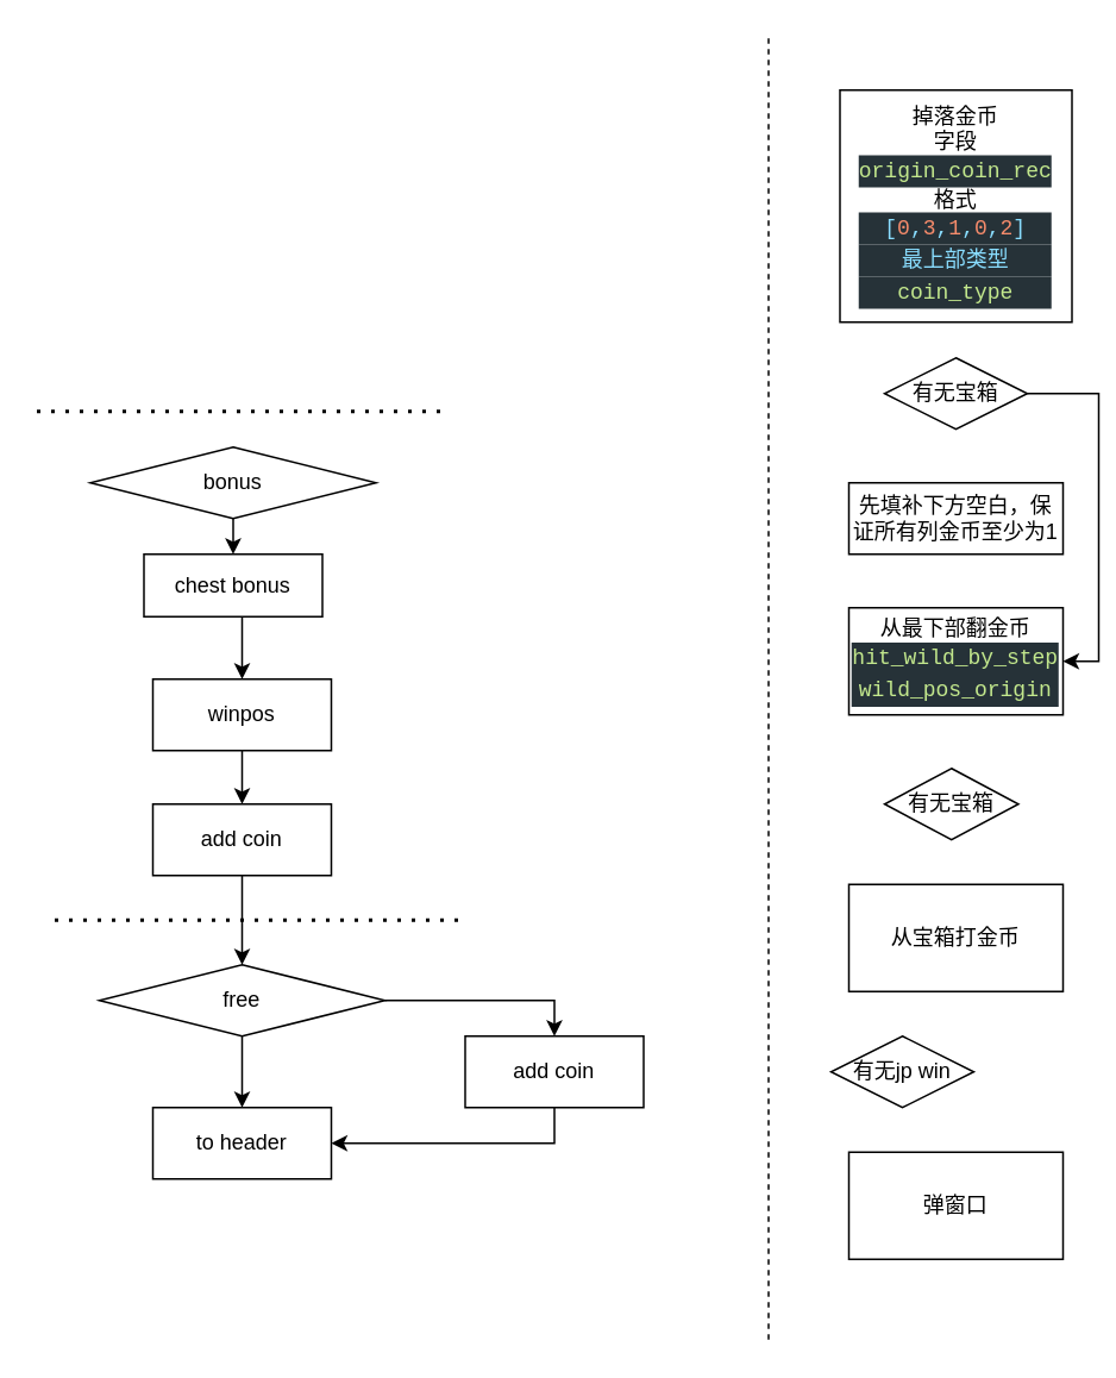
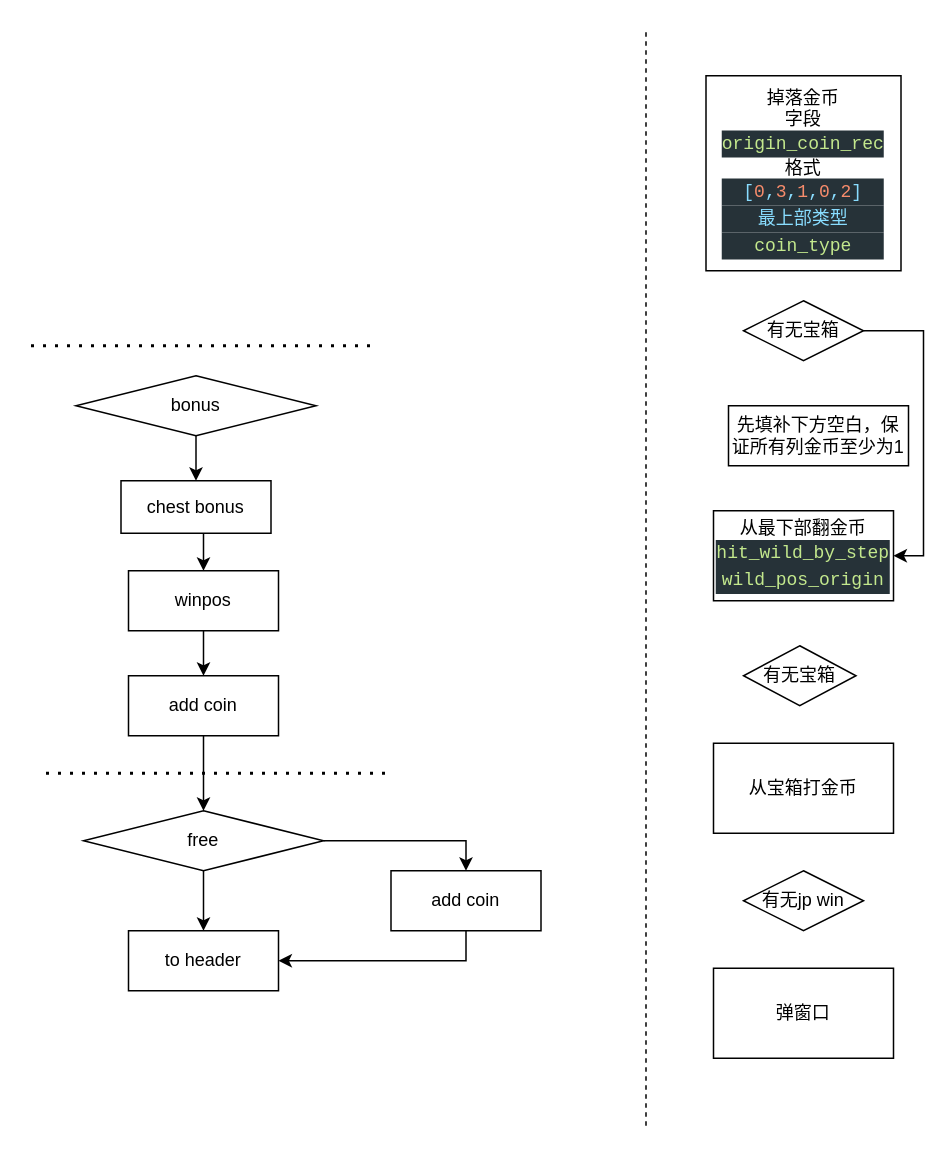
- <mxCell id="25" value="先填补下方空白，保证所有列金币至少为1" style="rounded=0;whiteSpace=wrap;html=1;" parent="1" vertex="1"><mxGeometry x="475" y="270" width="120" height="40" as="geometry" /></mxCell>
+ <mxCell id="25" value="先填补下方空白，保证所有列金币至少为1" style="rounded=0;whiteSpace=wrap;html=1;" parent="1" vertex="1"><mxGeometry x="485" y="270" width="120" height="40" as="geometry" /></mxCell>
- <mxCell id="8" value="chest bonus" style="rounded=0;whiteSpace=wrap;html=1;sketch=0;" parent="1" vertex="1"><mxGeometry x="80" y="310" width="100" height="35" as="geometry" /></mxCell>
+ <mxCell id="8" value="chest bonus" style="rounded=0;whiteSpace=wrap;html=1;sketch=0;" parent="1" vertex="1"><mxGeometry x="80" y="320" width="100" height="35" as="geometry" /></mxCell>
- <mxCell id="28" value="有无jp win" style="rhombus;whiteSpace=wrap;html=1;" parent="1" vertex="1"><mxGeometry x="465" y="580" width="80" height="40" as="geometry" /></mxCell>
+ <mxCell id="28" value="有无jp win" style="rhombus;whiteSpace=wrap;html=1;" parent="1" vertex="1"><mxGeometry x="495" y="580" width="80" height="40" as="geometry" /></mxCell>
